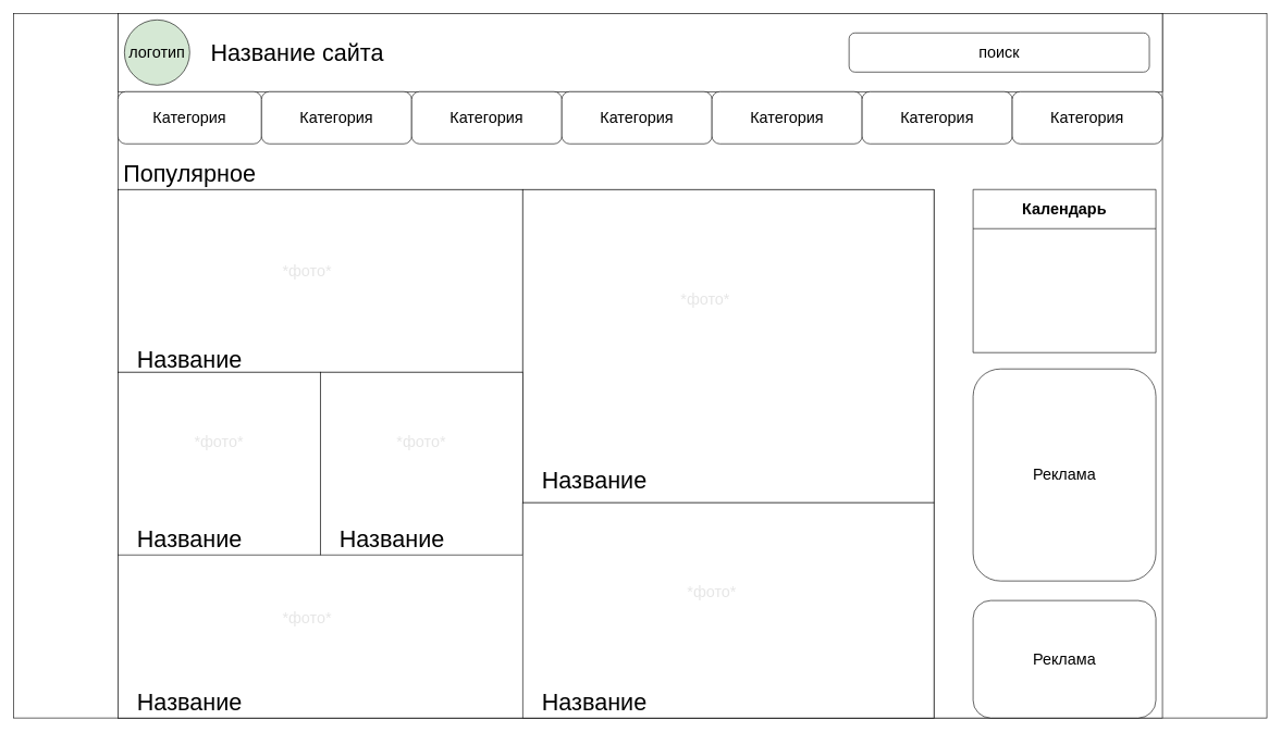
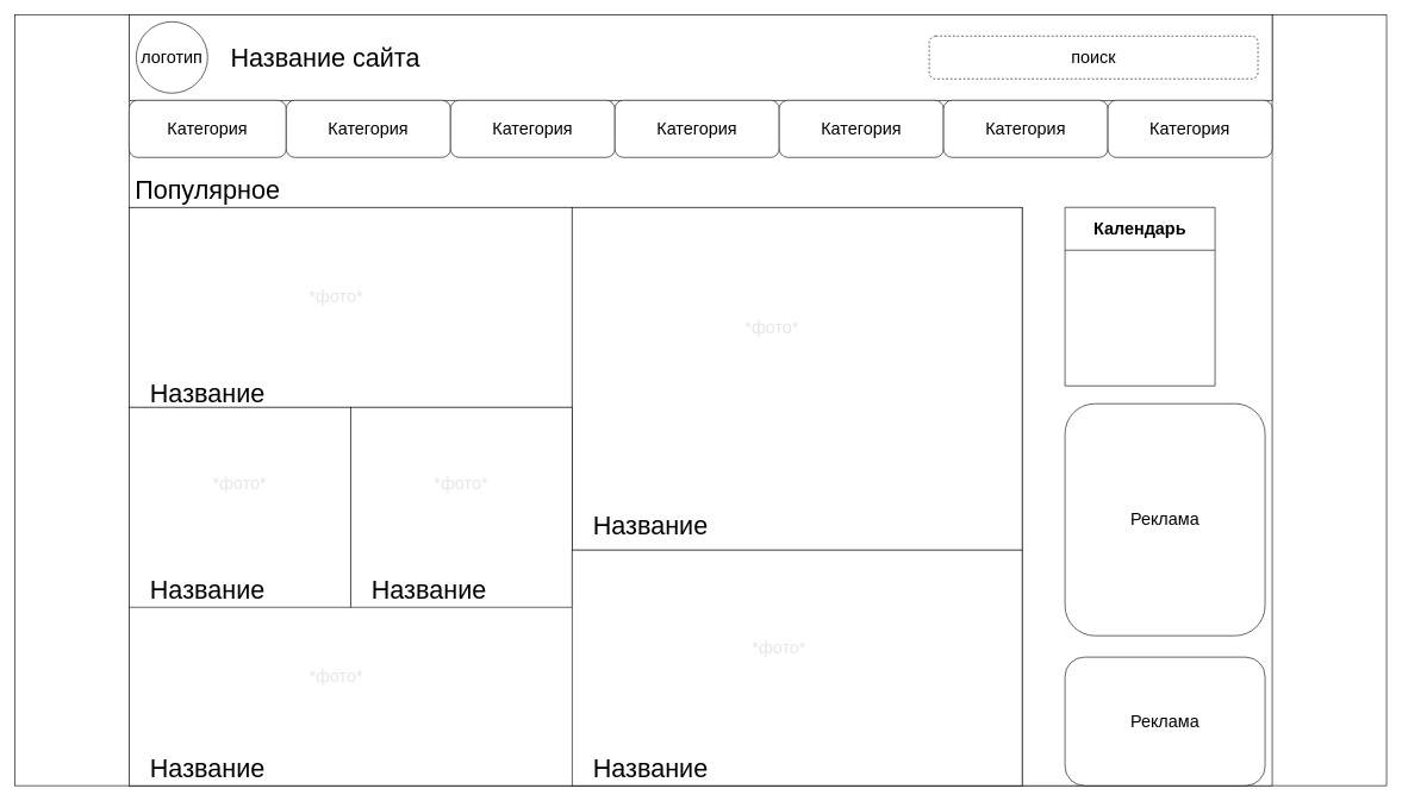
- <mxCell id="5" value="&lt;font style=&quot;font-size: 24px;&quot;&gt;логотип&lt;/font&gt;" style="ellipse;whiteSpace=wrap;html=1;aspect=fixed;fillColor=#d5e8d4;" vertex="1" parent="1"><mxGeometry x="190" y="30" width="100" height="100" as="geometry" /></mxCell>
+ <mxCell id="5" value="&lt;font style=&quot;font-size: 24px;&quot;&gt;логотип&lt;/font&gt;" style="ellipse;whiteSpace=wrap;html=1;aspect=fixed;" vertex="1" parent="1"><mxGeometry x="190" y="30" width="100" height="100" as="geometry" /></mxCell>
- <mxCell id="7" value="&lt;font style=&quot;font-size: 24px;&quot;&gt;поиск&lt;/font&gt;" style="rounded=1;whiteSpace=wrap;html=1;" vertex="1" parent="1"><mxGeometry x="1300" y="50" width="460" height="60" as="geometry" /></mxCell>
+ <mxCell id="7" value="&lt;font style=&quot;font-size: 24px;&quot;&gt;поиск&lt;/font&gt;" style="rounded=1;whiteSpace=wrap;html=1;dashed=1;" vertex="1" parent="1"><mxGeometry x="1300" y="50" width="460" height="60" as="geometry" /></mxCell>
- <mxCell id="16" value="&lt;font style=&quot;font-size: 24px;&quot;&gt;Календарь&lt;/font&gt;" style="swimlane;whiteSpace=wrap;html=1;startSize=60;" vertex="1" parent="1"><mxGeometry x="1490" y="290" width="280" height="250" as="geometry" /></mxCell>
+ <mxCell id="16" value="&lt;font style=&quot;font-size: 24px;&quot;&gt;Календарь&lt;/font&gt;" style="swimlane;whiteSpace=wrap;html=1;startSize=60;" vertex="1" parent="1"><mxGeometry x="1490" y="290" width="210" height="250" as="geometry" /></mxCell>
